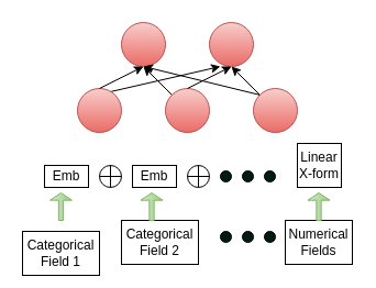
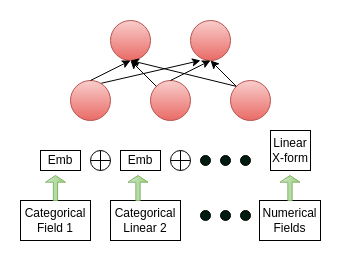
- <mxCell id="24" value="Categorical Field 2" style="rounded=0;whiteSpace=wrap;html=1;fillColor=#FFFFFF;" vertex="1" parent="1"><mxGeometry x="110" y="200" width="70" height="40" as="geometry" /></mxCell>
+ <mxCell id="24" value="Categorical Linear 2" style="rounded=0;whiteSpace=wrap;html=1;fillColor=#FFFFFF;" vertex="1" parent="1"><mxGeometry x="110" y="200" width="70" height="40" as="geometry" /></mxCell>
- <mxCell id="23" value="Categorical Field 1" style="rounded=0;whiteSpace=wrap;html=1;fillColor=#FFFFFF;" vertex="1" parent="1"><mxGeometry x="20" y="210" width="70" height="40" as="geometry" /></mxCell>
+ <mxCell id="23" value="Categorical Field 1" style="rounded=0;whiteSpace=wrap;html=1;fillColor=#FFFFFF;" vertex="1" parent="1"><mxGeometry x="20" y="200" width="70" height="40" as="geometry" /></mxCell>
